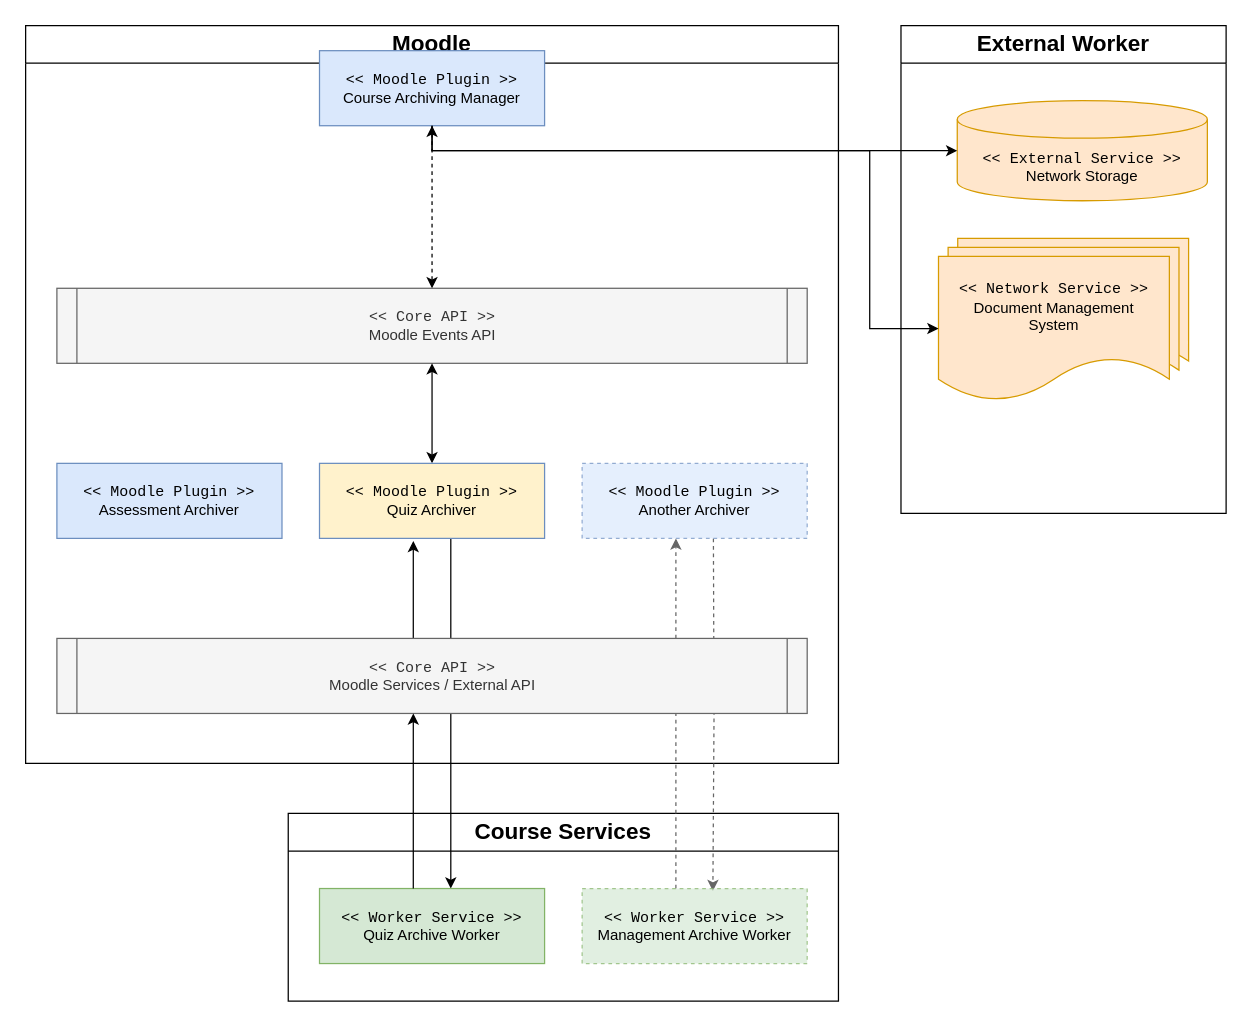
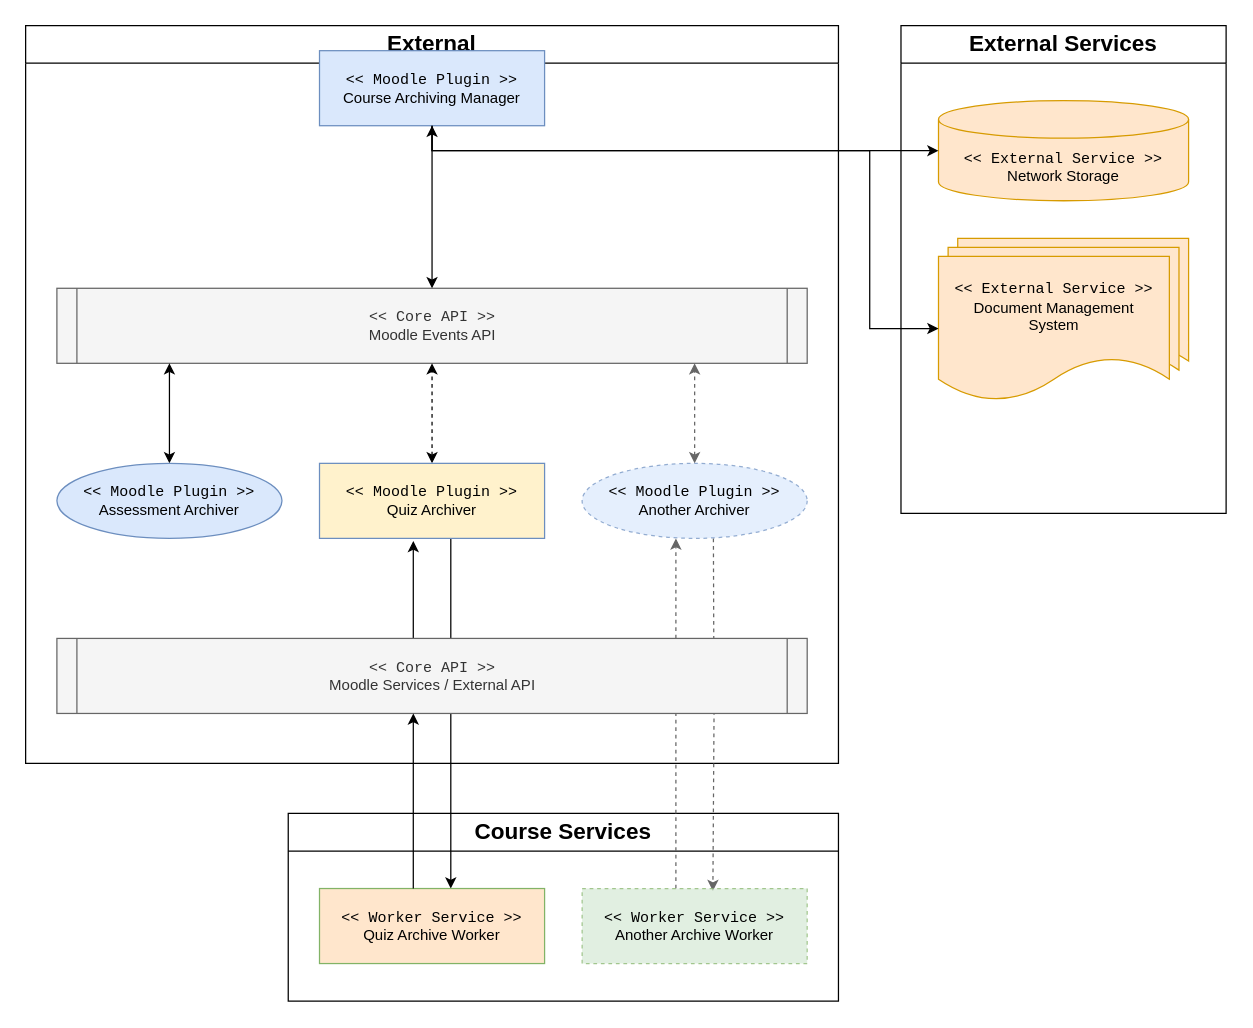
- <mxCell id="5" value="&lt;font style=&quot;font-size: 18px;&quot;&gt;Moodle&lt;/font&gt;" style="swimlane;whiteSpace=wrap;html=1;startSize=30;swimlaneLine=1;collapsible=0;" parent="1" vertex="1"><mxGeometry x="20" y="20" width="650" height="590" as="geometry" /></mxCell>
+ <mxCell id="5" value="&lt;font style=&quot;font-size: 18px;&quot;&gt;External&lt;/font&gt;" style="swimlane;whiteSpace=wrap;html=1;startSize=30;swimlaneLine=1;collapsible=0;" parent="1" vertex="1"><mxGeometry x="20" y="20" width="650" height="590" as="geometry" /></mxCell>
- <mxCell id="21" value="&lt;font style=&quot;font-size: 18px;&quot;&gt;External Worker&lt;/font&gt;" style="swimlane;whiteSpace=wrap;html=1;startSize=30;collapsible=0;" parent="1" vertex="1"><mxGeometry x="720" y="20" width="260" height="390" as="geometry" /></mxCell>
+ <mxCell id="21" value="&lt;font style=&quot;font-size: 18px;&quot;&gt;External Services&lt;/font&gt;" style="swimlane;whiteSpace=wrap;html=1;startSize=30;collapsible=0;" parent="1" vertex="1"><mxGeometry x="720" y="20" width="260" height="390" as="geometry" /></mxCell>
- <mxCell id="22" value="&lt;font face=&quot;Courier New&quot;&gt;&amp;lt;&amp;lt; External Service &amp;gt;&amp;gt;&lt;/font&gt;&lt;div&gt;Network Storage&lt;/div&gt;" style="shape=cylinder3;whiteSpace=wrap;html=1;boundedLbl=1;backgroundOutline=1;size=15;fillColor=#ffe6cc;strokeColor=#d79b00;" parent="21" vertex="1"><mxGeometry x="45" y="60" width="200" height="80" as="geometry" /></mxCell>
+ <mxCell id="22" value="&lt;font face=&quot;Courier New&quot;&gt;&amp;lt;&amp;lt; External Service &amp;gt;&amp;gt;&lt;/font&gt;&lt;div&gt;Network Storage&lt;/div&gt;" style="shape=cylinder3;whiteSpace=wrap;html=1;boundedLbl=1;backgroundOutline=1;size=15;fillColor=#ffe6cc;strokeColor=#d79b00;" parent="21" vertex="1"><mxGeometry x="30" y="60" width="200" height="80" as="geometry" /></mxCell>
- <mxCell id="7" style="edgeStyle=orthogonalEdgeStyle;rounded=0;orthogonalLoop=1;jettySize=auto;html=1;startArrow=classic;startFill=1;dashed=1;" parent="5" source="8" target="6" edge="1"><mxGeometry relative="1" as="geometry" /></mxCell>
+ <mxCell id="7" style="edgeStyle=orthogonalEdgeStyle;rounded=0;orthogonalLoop=1;jettySize=auto;html=1;startArrow=classic;startFill=1;" parent="5" source="8" target="6" edge="1"><mxGeometry relative="1" as="geometry" /></mxCell>
- <mxCell id="26" value="&lt;font face=&quot;Courier New&quot;&gt;&amp;lt;&amp;lt; Network Service &amp;gt;&amp;gt;&lt;/font&gt;&lt;div&gt;Document Management&lt;br&gt;System&lt;/div&gt;" style="shape=document;whiteSpace=wrap;html=1;boundedLbl=1;fillColor=#ffe6cc;strokeColor=#d79b00;" parent="23" vertex="1"><mxGeometry y="14.444" width="184.615" height="115.556" as="geometry" /></mxCell>
+ <mxCell id="26" value="&lt;font face=&quot;Courier New&quot;&gt;&amp;lt;&amp;lt; External Service &amp;gt;&amp;gt;&lt;/font&gt;&lt;div&gt;Document Management&lt;br&gt;System&lt;/div&gt;" style="shape=document;whiteSpace=wrap;html=1;boundedLbl=1;fillColor=#ffe6cc;strokeColor=#d79b00;" parent="23" vertex="1"><mxGeometry y="14.444" width="184.615" height="115.556" as="geometry" /></mxCell>
- <mxCell id="11" value="" style="edgeStyle=orthogonalEdgeStyle;rounded=0;orthogonalLoop=1;jettySize=auto;html=1;startArrow=classic;startFill=1;" parent="5" source="12" target="6" edge="1"><mxGeometry relative="1" as="geometry" /></mxCell>
+ <mxCell id="11" value="" style="edgeStyle=orthogonalEdgeStyle;rounded=0;orthogonalLoop=1;jettySize=auto;html=1;startArrow=classic;startFill=1;dashed=1;" parent="5" source="12" target="6" edge="1"><mxGeometry relative="1" as="geometry" /></mxCell>
+ <mxCell id="9" value="" style="edgeStyle=orthogonalEdgeStyle;rounded=0;orthogonalLoop=1;jettySize=auto;html=1;startArrow=classic;startFill=1;" parent="5" source="10" target="6" edge="1"><mxGeometry relative="1" as="geometry"><Array as="points"><mxPoint x="115" y="330" /><mxPoint x="115" y="330" /></Array></mxGeometry></mxCell>
+ <mxCell id="13" value="" style="edgeStyle=orthogonalEdgeStyle;rounded=0;orthogonalLoop=1;jettySize=auto;html=1;dashed=1;startArrow=classic;startFill=1;fillColor=#f5f5f5;strokeColor=#666666;" parent="5" source="15" target="6" edge="1"><mxGeometry relative="1" as="geometry"><Array as="points"><mxPoint x="535" y="340" /><mxPoint x="535" y="340" /></Array></mxGeometry></mxCell>
- <mxCell id="10" value="&lt;font face=&quot;Courier New&quot; style=&quot;font-size: 12px;&quot;&gt;&amp;lt;&amp;lt; Moodle Plugin &amp;gt;&amp;gt;&lt;/font&gt;&lt;div style=&quot;&quot;&gt;Assessment Archiver&lt;/div&gt;" style="rounded=0;whiteSpace=wrap;html=1;fillColor=#dae8fc;strokeColor=#6c8ebf;spacing=2;" parent="5" vertex="1"><mxGeometry x="25" y="350" width="180" height="60" as="geometry" /></mxCell>
+ <mxCell id="10" value="&lt;font face=&quot;Courier New&quot; style=&quot;font-size: 12px;&quot;&gt;&amp;lt;&amp;lt; Moodle Plugin &amp;gt;&amp;gt;&lt;/font&gt;&lt;div style=&quot;&quot;&gt;Assessment Archiver&lt;/div&gt;" style="ellipse;whiteSpace=wrap;html=1;fillColor=#dae8fc;strokeColor=#6c8ebf;spacing=2;" parent="5" vertex="1"><mxGeometry x="25" y="350" width="180" height="60" as="geometry" /></mxCell>
- <mxCell id="15" value="&lt;font face=&quot;Courier New&quot; style=&quot;font-size: 12px;&quot;&gt;&amp;lt;&amp;lt; Moodle Plugin &amp;gt;&amp;gt;&lt;/font&gt;&lt;div style=&quot;&quot;&gt;Another Archiver&lt;/div&gt;" style="rounded=0;whiteSpace=wrap;html=1;fillColor=#dae8fc;strokeColor=#6c8ebf;spacing=2;dashed=1;opacity=70;" parent="5" vertex="1"><mxGeometry x="445" y="350" width="180" height="60" as="geometry" /></mxCell>
+ <mxCell id="15" value="&lt;font face=&quot;Courier New&quot; style=&quot;font-size: 12px;&quot;&gt;&amp;lt;&amp;lt; Moodle Plugin &amp;gt;&amp;gt;&lt;/font&gt;&lt;div style=&quot;&quot;&gt;Another Archiver&lt;/div&gt;" style="ellipse;whiteSpace=wrap;html=1;fillColor=#dae8fc;strokeColor=#6c8ebf;spacing=2;dashed=1;opacity=70;" parent="5" vertex="1"><mxGeometry x="445" y="350" width="180" height="60" as="geometry" /></mxCell>
- <mxCell id="19" value="&lt;font face=&quot;Courier New&quot; style=&quot;font-size: 12px;&quot;&gt;&amp;lt;&amp;lt; Worker Service &amp;gt;&amp;gt;&lt;/font&gt;&lt;div style=&quot;&quot;&gt;Quiz Archive Worker&lt;/div&gt;" style="rounded=0;whiteSpace=wrap;html=1;fillColor=#d5e8d4;strokeColor=#82b366;spacing=2;" parent="5" vertex="1"><mxGeometry x="235" y="690" width="180" height="60" as="geometry" /></mxCell>
+ <mxCell id="19" value="&lt;font face=&quot;Courier New&quot; style=&quot;font-size: 12px;&quot;&gt;&amp;lt;&amp;lt; Worker Service &amp;gt;&amp;gt;&lt;/font&gt;&lt;div style=&quot;&quot;&gt;Quiz Archive Worker&lt;/div&gt;" style="rounded=0;whiteSpace=wrap;html=1;fillColor=#ffe6cc;strokeColor=#82b366;spacing=2;" parent="5" vertex="1"><mxGeometry x="235" y="690" width="180" height="60" as="geometry" /></mxCell>
- <mxCell id="18" value="&lt;font face=&quot;Courier New&quot; style=&quot;font-size: 12px;&quot;&gt;&amp;lt;&amp;lt; Worker Service &amp;gt;&amp;gt;&lt;/font&gt;&lt;div style=&quot;&quot;&gt;Management Archive Worker&lt;/div&gt;" style="rounded=0;whiteSpace=wrap;html=1;fillColor=#d5e8d4;strokeColor=#82b366;spacing=2;opacity=70;dashed=1;" parent="5" vertex="1"><mxGeometry x="445" y="690" width="180" height="60" as="geometry" /></mxCell>
+ <mxCell id="18" value="&lt;font face=&quot;Courier New&quot; style=&quot;font-size: 12px;&quot;&gt;&amp;lt;&amp;lt; Worker Service &amp;gt;&amp;gt;&lt;/font&gt;&lt;div style=&quot;&quot;&gt;Another Archive Worker&lt;/div&gt;" style="rounded=0;whiteSpace=wrap;html=1;fillColor=#d5e8d4;strokeColor=#82b366;spacing=2;opacity=70;dashed=1;" parent="5" vertex="1"><mxGeometry x="445" y="690" width="180" height="60" as="geometry" /></mxCell>
